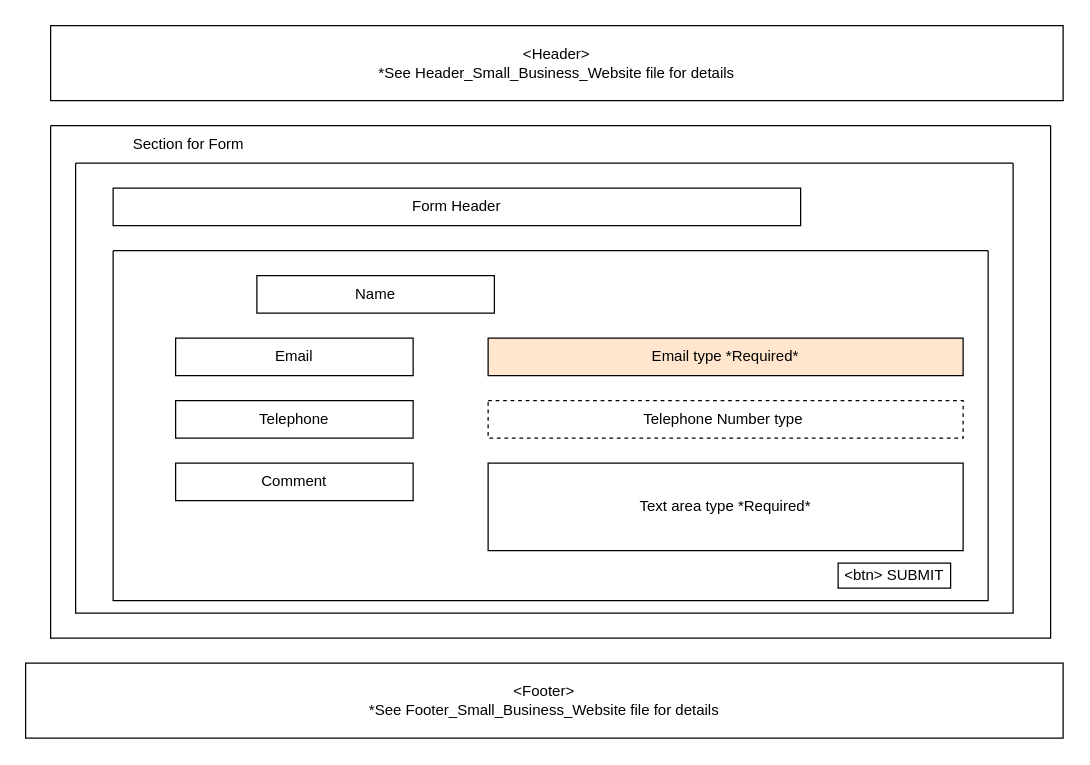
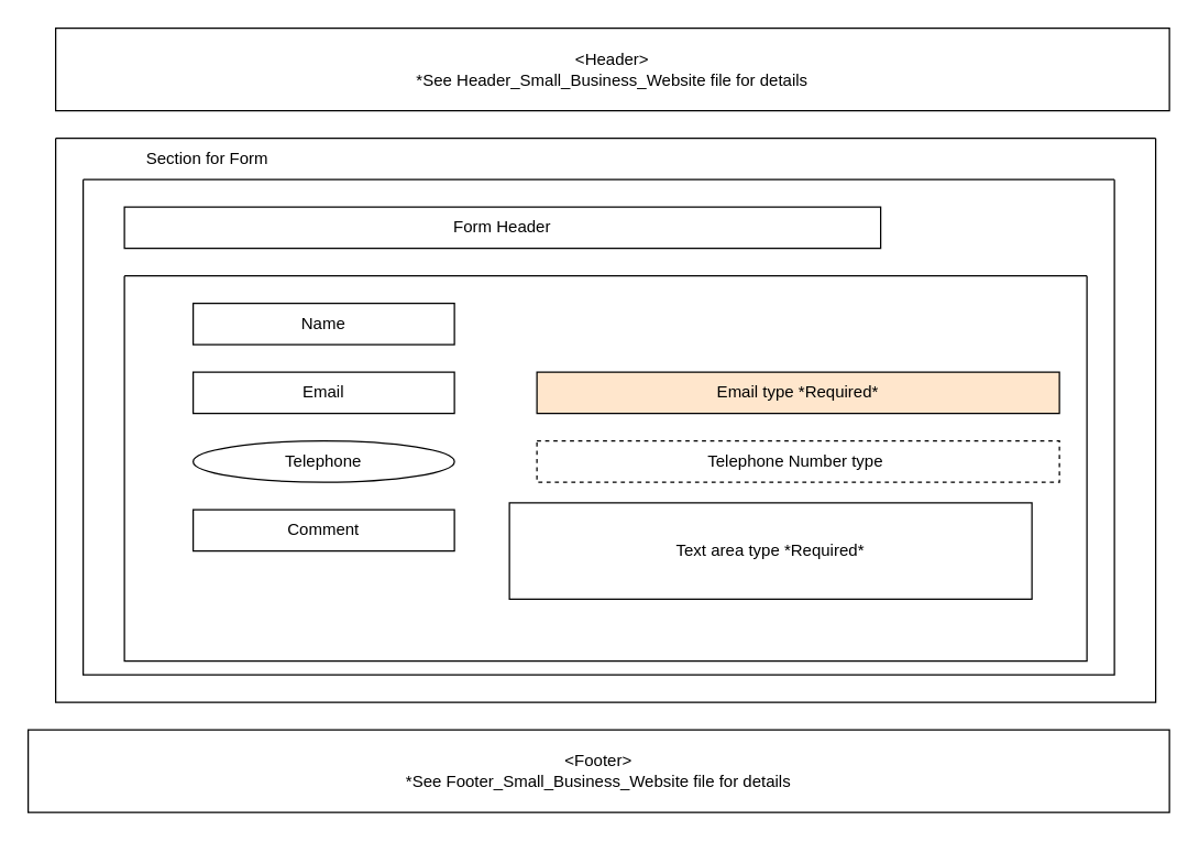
- <mxCell id="12" value="Name" style="rounded=0;whiteSpace=wrap;html=1;" vertex="1" parent="8"><mxGeometry x="115" y="20" width="190" height="30" as="geometry" /></mxCell>
+ <mxCell id="12" value="Name" style="rounded=0;whiteSpace=wrap;html=1;" vertex="1" parent="8"><mxGeometry x="50" y="20" width="190" height="30" as="geometry" /></mxCell>
- <mxCell id="14" value="Telephone" style="rounded=0;whiteSpace=wrap;html=1;" vertex="1" parent="8"><mxGeometry x="50" y="120" width="190" height="30" as="geometry" /></mxCell>
+ <mxCell id="14" value="Telephone" style="ellipse;whiteSpace=wrap;html=1;" vertex="1" parent="8"><mxGeometry x="50" y="120" width="190" height="30" as="geometry" /></mxCell>
- <mxCell id="11" value="Text area type *Required*" style="rounded=0;whiteSpace=wrap;html=1;" vertex="1" parent="8"><mxGeometry x="300" y="170" width="380" height="70" as="geometry" /></mxCell>
+ <mxCell id="11" value="Text area type *Required*" style="rounded=0;whiteSpace=wrap;html=1;" vertex="1" parent="8"><mxGeometry x="280" y="165" width="380" height="70" as="geometry" /></mxCell>
- <mxCell id="16" value="&amp;lt;btn&amp;gt; SUBMIT" style="rounded=0;whiteSpace=wrap;html=1;" vertex="1" parent="8"><mxGeometry x="580" y="250" width="90" height="20" as="geometry" /></mxCell>
